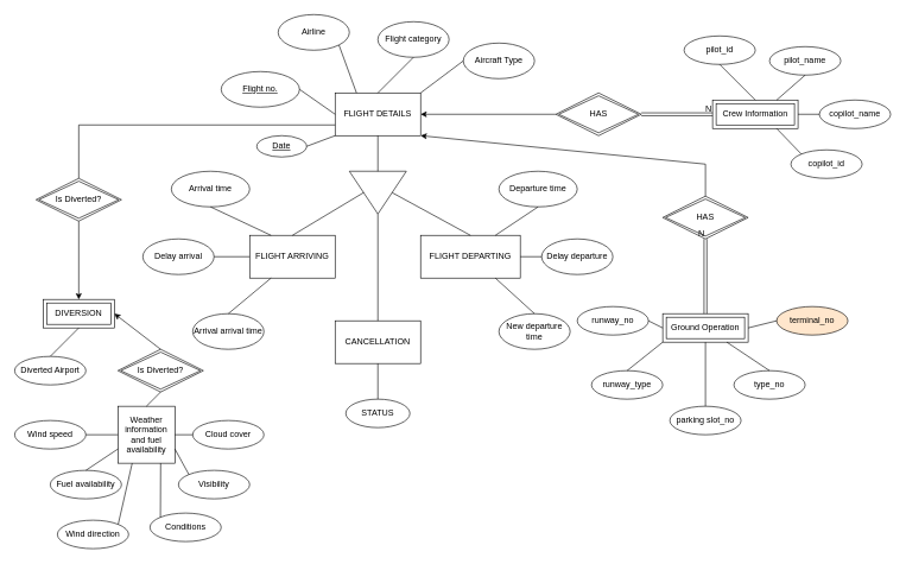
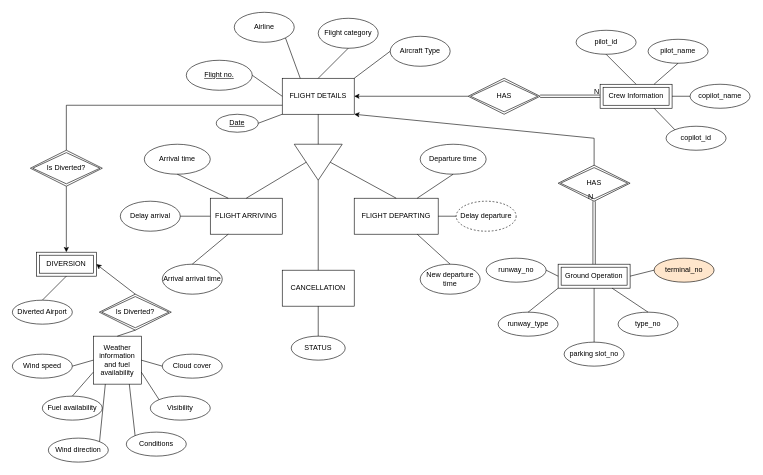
- <mxCell id="13" value="Delay departure" style="ellipse;whiteSpace=wrap;html=1;" vertex="1" parent="1"><mxGeometry x="760" y="335" width="100" height="50" as="geometry" /></mxCell>
+ <mxCell id="13" value="Delay departure" style="ellipse;whiteSpace=wrap;html=1;dashed=1;" vertex="1" parent="1"><mxGeometry x="760" y="335" width="100" height="50" as="geometry" /></mxCell>
- <mxCell id="36" value="Weather information and fuel availability" style="whiteSpace=wrap;html=1;aspect=fixed;" vertex="1" parent="1"><mxGeometry x="165" y="570" width="80" height="80" as="geometry" /></mxCell>
+ <mxCell id="36" value="Weather information and fuel availability" style="whiteSpace=wrap;html=1;aspect=fixed;" vertex="1" parent="1"><mxGeometry x="155" y="560" width="80" height="80" as="geometry" /></mxCell>
